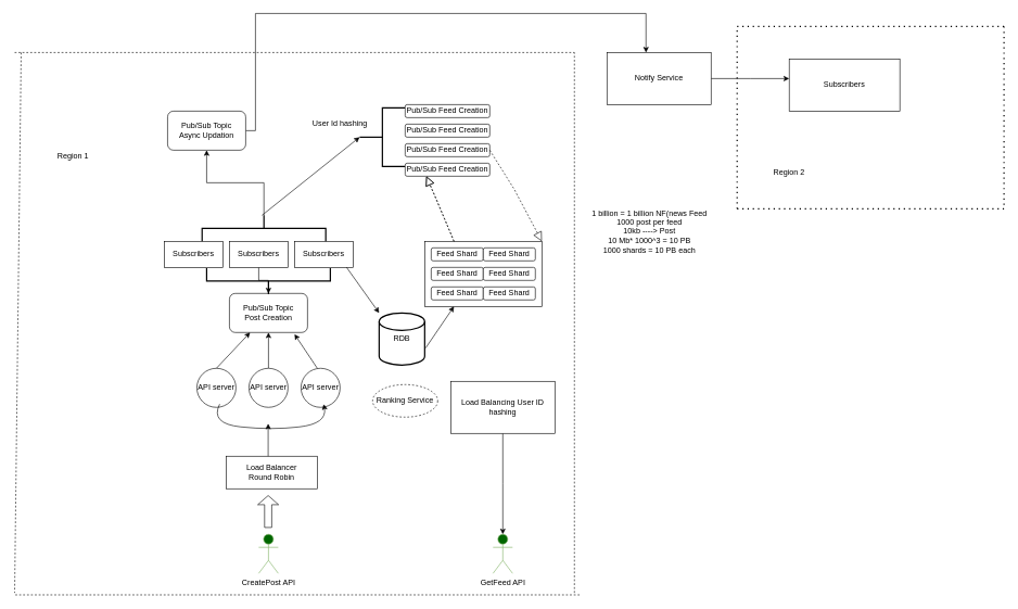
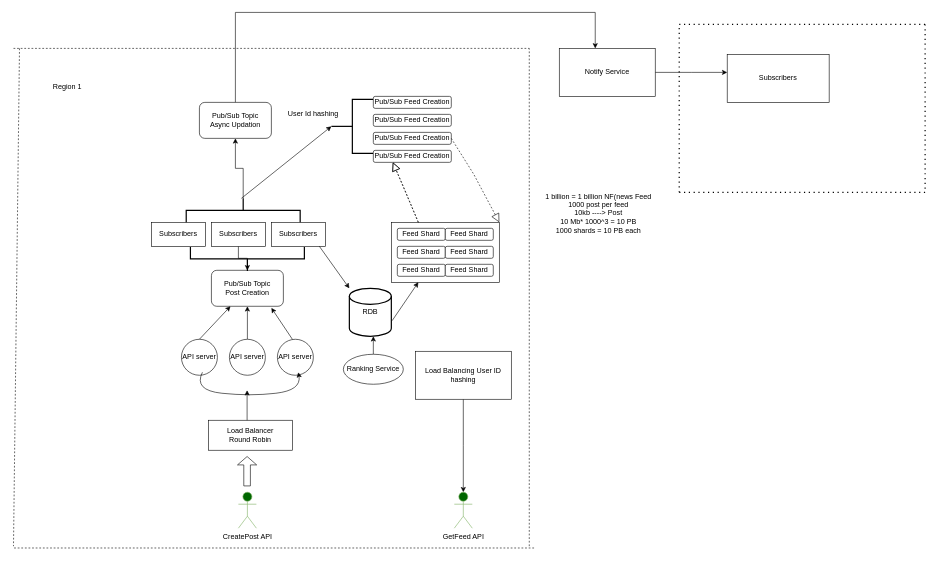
- <mxCell id="56" value="Pub/Sub Topic&lt;br&gt;Async Updation" style="rounded=1;whiteSpace=wrap;html=1;fontFamily=Helvetica;fontColor=default;fillColor=#FFFFFF;" vertex="1" parent="1"><mxGeometry x="257" y="170" width="120" height="60" as="geometry" /></mxCell>
+ <mxCell id="56" value="Pub/Sub Topic&lt;br&gt;Async Updation" style="rounded=1;whiteSpace=wrap;html=1;fontFamily=Helvetica;fontColor=default;fillColor=#FFFFFF;" vertex="1" parent="1"><mxGeometry x="332" y="170" width="120" height="60" as="geometry" /></mxCell>
- <mxCell id="46" value="Region 1" style="text;html=1;strokeColor=none;fillColor=none;align=center;verticalAlign=middle;whiteSpace=wrap;rounded=0;glass=0;fontFamily=Helvetica;fontColor=default;opacity=0;" vertex="1" parent="1"><mxGeometry x="82" y="225" width="60" height="30" as="geometry" /></mxCell>
+ <mxCell id="46" value="Region 1" style="text;html=1;strokeColor=none;fillColor=none;align=center;verticalAlign=middle;whiteSpace=wrap;rounded=0;glass=0;fontFamily=Helvetica;fontColor=default;opacity=0;" vertex="1" parent="1"><mxGeometry x="82" y="130" width="60" height="30" as="geometry" /></mxCell>
- <mxCell id="53" value="Region 2" style="text;html=1;strokeColor=none;fillColor=none;align=center;verticalAlign=middle;whiteSpace=wrap;rounded=0;glass=0;fontFamily=Helvetica;fontColor=default;opacity=0;" vertex="1" parent="1"><mxGeometry x="1182" y="250" width="60" height="30" as="geometry" /></mxCell>
+ <mxCell id="21" value="" style="edgeStyle=orthogonalEdgeStyle;rounded=0;orthogonalLoop=1;jettySize=auto;html=1;fontFamily=Helvetica;fontColor=default;" edge="1" parent="1" source="22" target="19"><mxGeometry relative="1" as="geometry"><Array as="points"><mxPoint x="617" y="590" /><mxPoint x="617" y="590" /></Array></mxGeometry></mxCell>
- <mxCell id="22" value="Ranking Service" style="ellipse;whiteSpace=wrap;html=1;fontFamily=Helvetica;fontColor=default;fillColor=#FFFFFF;dashed=1;" vertex="1" parent="1"><mxGeometry x="572" y="590" width="100" height="50" as="geometry" /></mxCell>
+ <mxCell id="22" value="Ranking Service" style="ellipse;whiteSpace=wrap;html=1;fontFamily=Helvetica;fontColor=default;fillColor=#FFFFFF;" vertex="1" parent="1"><mxGeometry x="572" y="590" width="100" height="50" as="geometry" /></mxCell>
